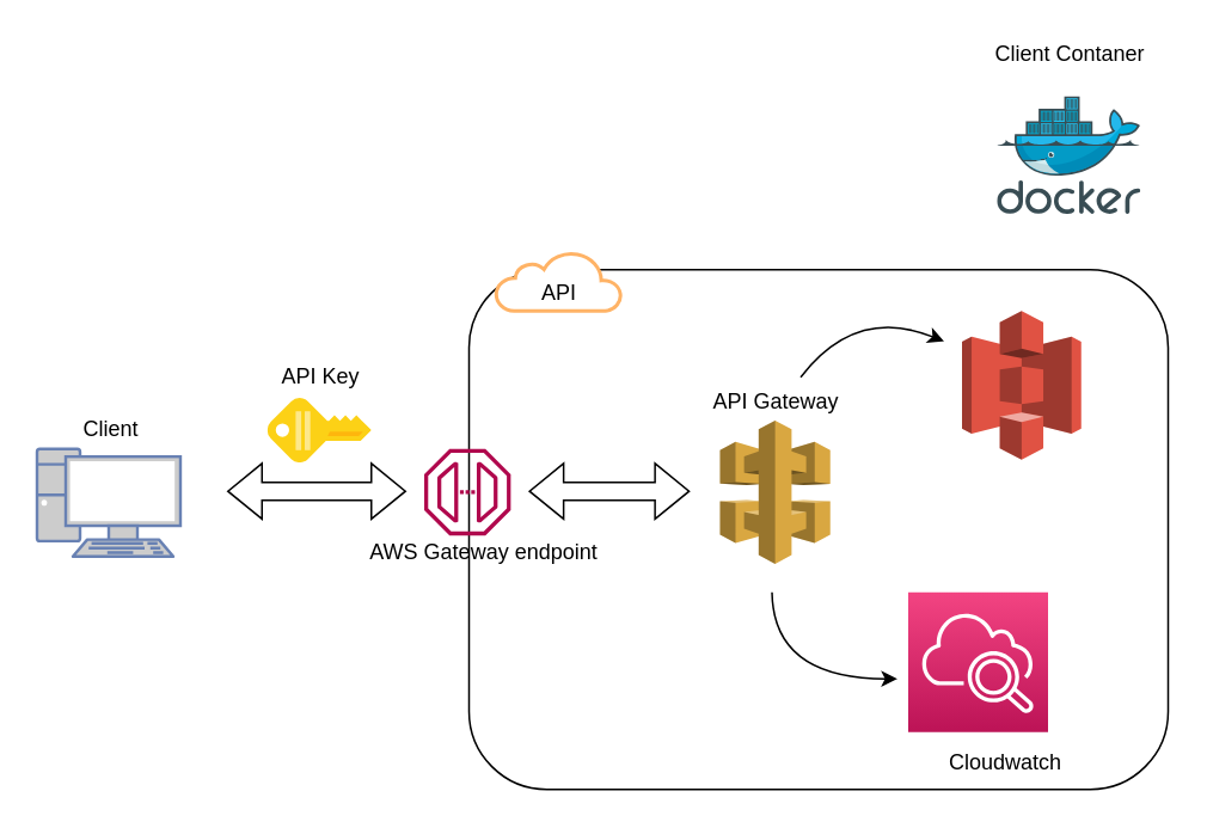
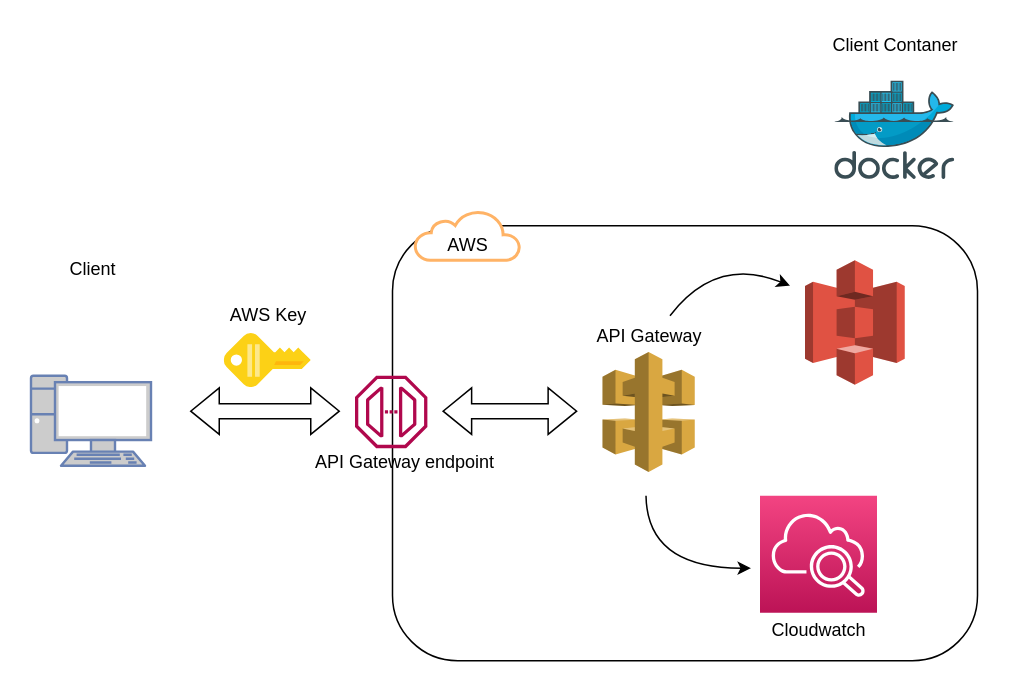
- <mxCell id="6" value="API" style="text;html=1;align=center;verticalAlign=middle;resizable=0;points=[];autosize=1;strokeColor=none;fillColor=none;" vertex="1" parent="1"><mxGeometry x="291" y="153" width="40" height="20" as="geometry" /></mxCell>
+ <mxCell id="6" value="AWS" style="text;html=1;align=center;verticalAlign=middle;resizable=0;points=[];autosize=1;strokeColor=none;fillColor=none;" vertex="1" parent="1"><mxGeometry x="291" y="153" width="40" height="20" as="geometry" /></mxCell>
- <mxCell id="13" value="API Key" style="text;html=1;align=center;verticalAlign=middle;resizable=0;points=[];autosize=1;strokeColor=none;fillColor=none;" vertex="1" parent="1"><mxGeometry x="148" y="200" width="60" height="20" as="geometry" /></mxCell>
+ <mxCell id="13" value="AWS Key" style="text;html=1;align=center;verticalAlign=middle;resizable=0;points=[];autosize=1;strokeColor=none;fillColor=none;" vertex="1" parent="1"><mxGeometry x="148" y="200" width="60" height="20" as="geometry" /></mxCell>
- <mxCell id="12" value="Client" style="text;html=1;align=center;verticalAlign=middle;resizable=0;points=[];autosize=1;strokeColor=none;fillColor=none;" vertex="1" parent="1"><mxGeometry x="36" y="229.03" width="50" height="20" as="geometry" /></mxCell>
+ <mxCell id="12" value="Client" style="text;html=1;align=center;verticalAlign=middle;resizable=0;points=[];autosize=1;strokeColor=none;fillColor=none;" vertex="1" parent="1"><mxGeometry x="36" y="169.03" width="50" height="20" as="geometry" /></mxCell>
- <mxCell id="11" value="AWS Gateway endpoint" style="text;html=1;align=center;verticalAlign=middle;resizable=0;points=[];autosize=1;strokeColor=none;fillColor=none;" vertex="1" parent="1"><mxGeometry x="204.25" y="298.25" width="130" height="20" as="geometry" /></mxCell>
+ <mxCell id="11" value="API Gateway endpoint" style="text;html=1;align=center;verticalAlign=middle;resizable=0;points=[];autosize=1;strokeColor=none;fillColor=none;" vertex="1" parent="1"><mxGeometry x="204.25" y="298.25" width="130" height="20" as="geometry" /></mxCell>
- <mxCell id="18" value="Cloudwatch" style="text;html=1;align=center;verticalAlign=middle;resizable=0;points=[];autosize=1;strokeColor=none;fillColor=none;" vertex="1" parent="1"><mxGeometry x="520" y="415" width="80" height="20" as="geometry" /></mxCell>
+ <mxCell id="18" value="Cloudwatch" style="text;html=1;align=center;verticalAlign=middle;resizable=0;points=[];autosize=1;strokeColor=none;fillColor=none;" vertex="1" parent="1"><mxGeometry x="505" y="410" width="80" height="20" as="geometry" /></mxCell>
